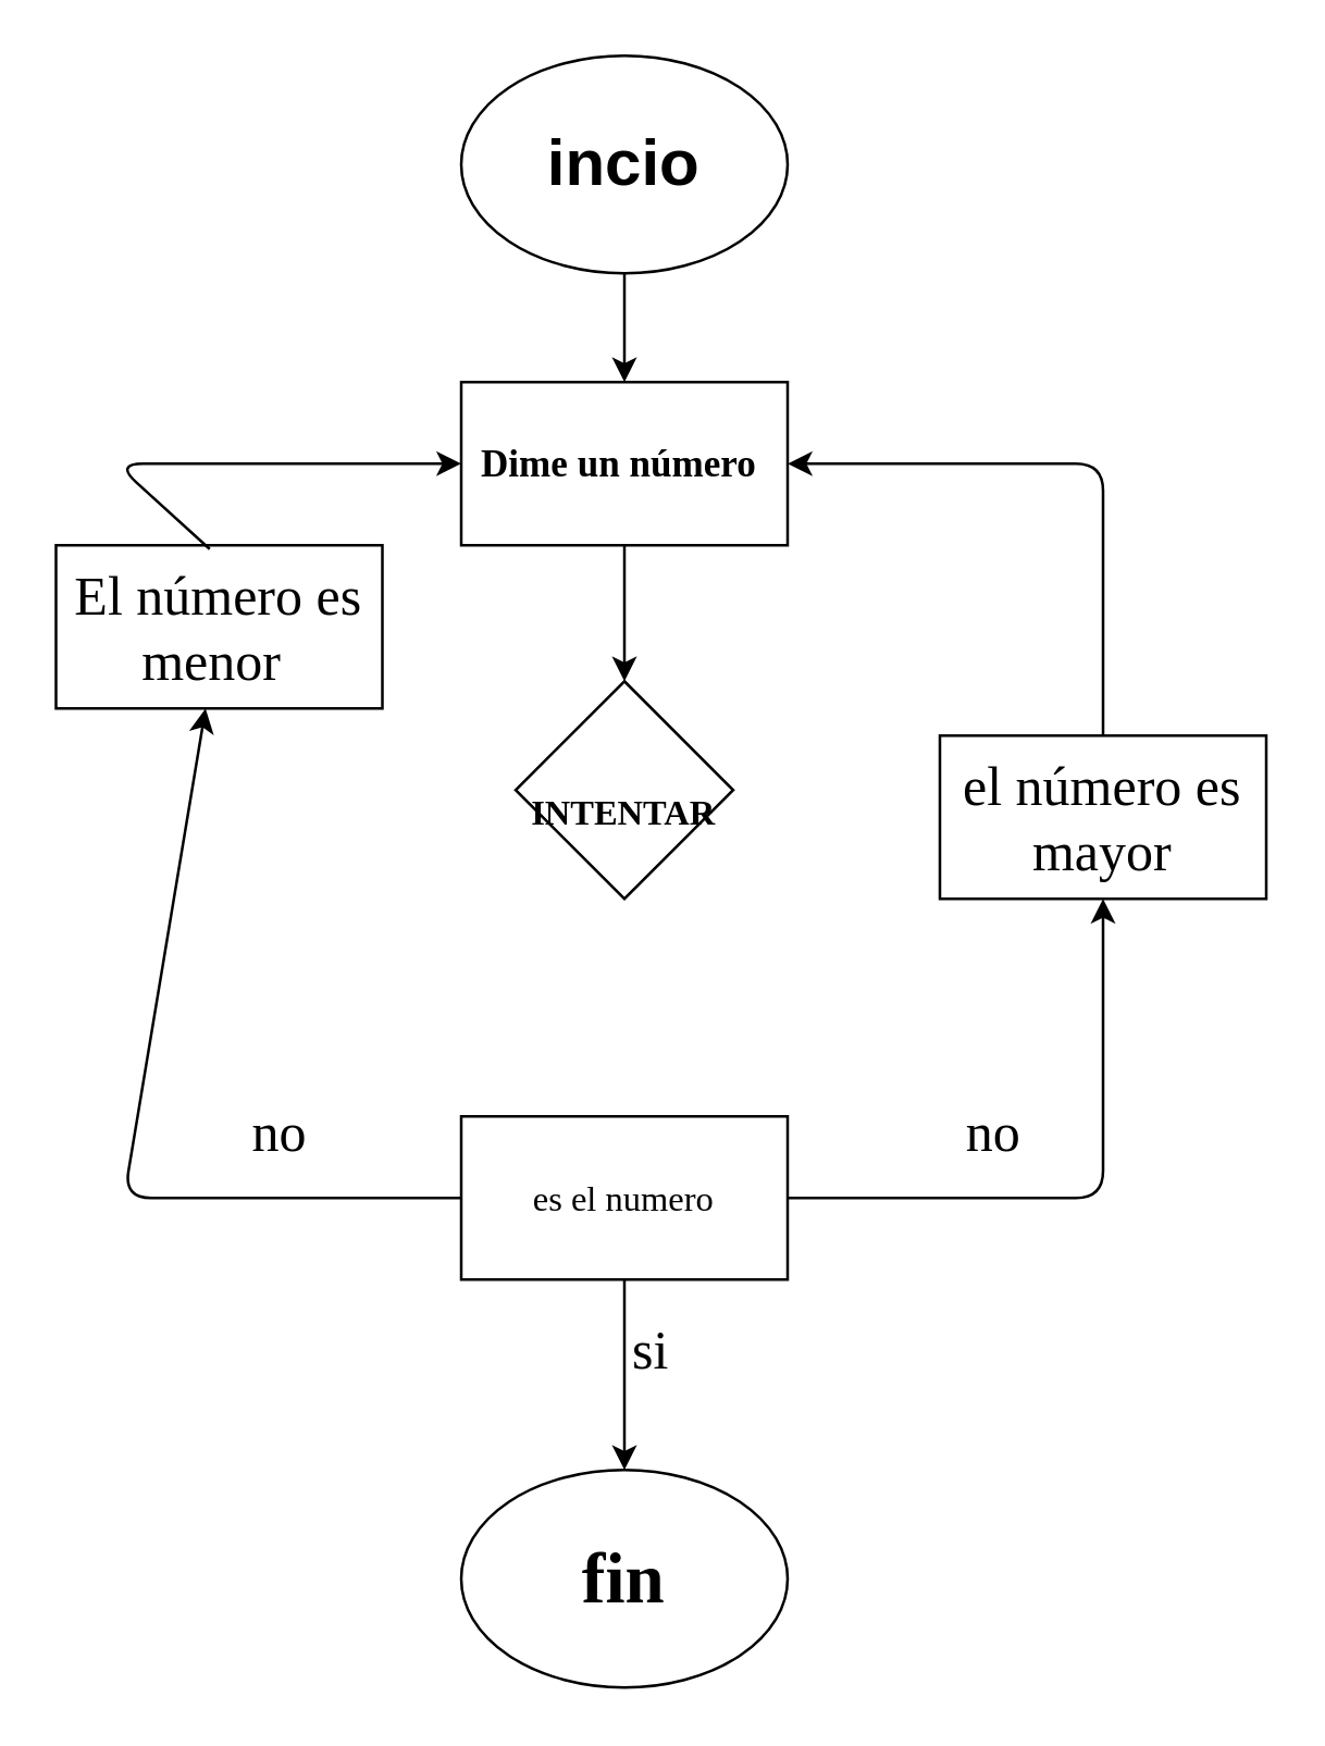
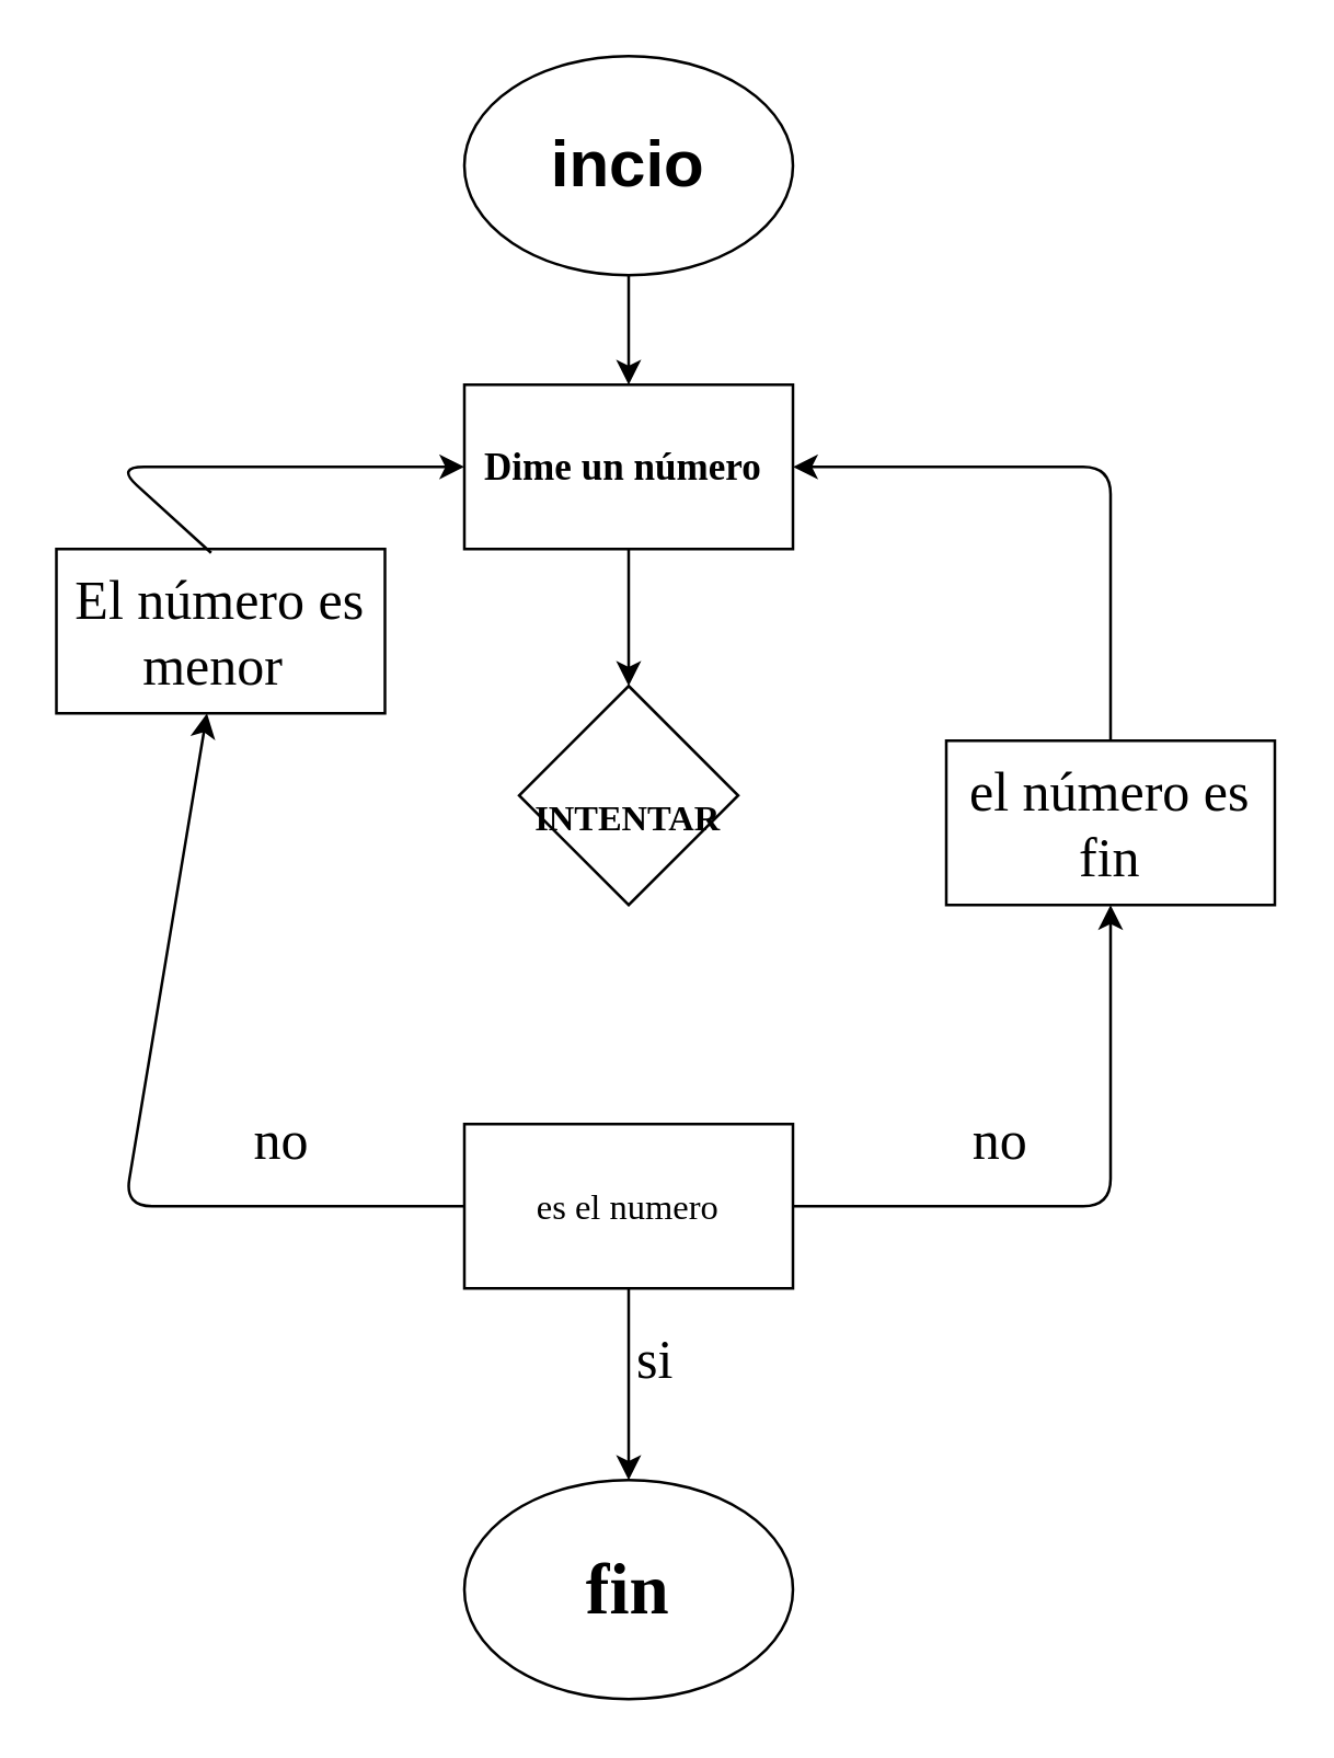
- <mxCell id="15" value="el número es mayor" style="rounded=0;whiteSpace=wrap;html=1;fontFamily=Times New Roman;fontSize=20;" vertex="1" parent="1"><mxGeometry x="345" y="270" width="120" height="60" as="geometry" /></mxCell>
+ <mxCell id="15" value="el número es fin" style="rounded=0;whiteSpace=wrap;html=1;fontFamily=Times New Roman;fontSize=20;" vertex="1" parent="1"><mxGeometry x="345" y="270" width="120" height="60" as="geometry" /></mxCell>
